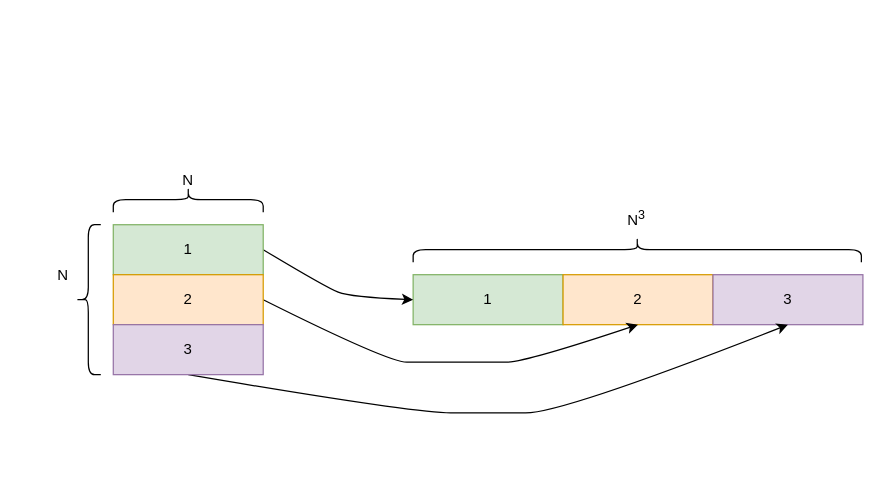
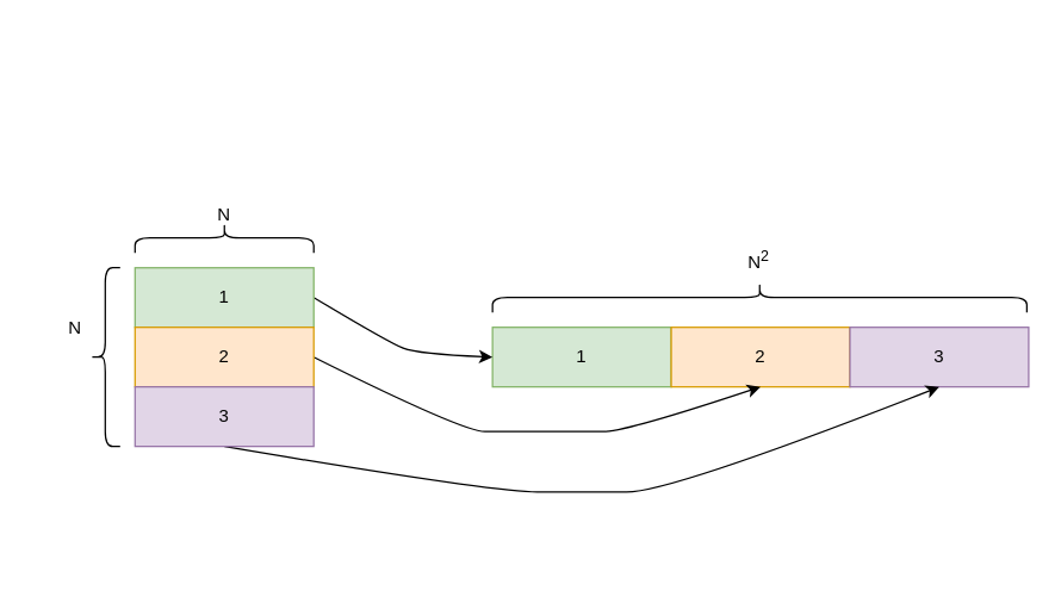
- <mxCell id="16" value="N&lt;sup&gt;3&lt;/sup&gt;" style="text;html=1;strokeColor=none;fillColor=none;align=center;verticalAlign=middle;whiteSpace=wrap;rounded=0;" parent="1" vertex="1"><mxGeometry x="479.38" y="159.37" width="60" height="30" as="geometry" /></mxCell>
+ <mxCell id="16" value="N&lt;sup&gt;2&lt;/sup&gt;" style="text;html=1;strokeColor=none;fillColor=none;align=center;verticalAlign=middle;whiteSpace=wrap;rounded=0;" parent="1" vertex="1"><mxGeometry x="479.38" y="159.37" width="60" height="30" as="geometry" /></mxCell>
